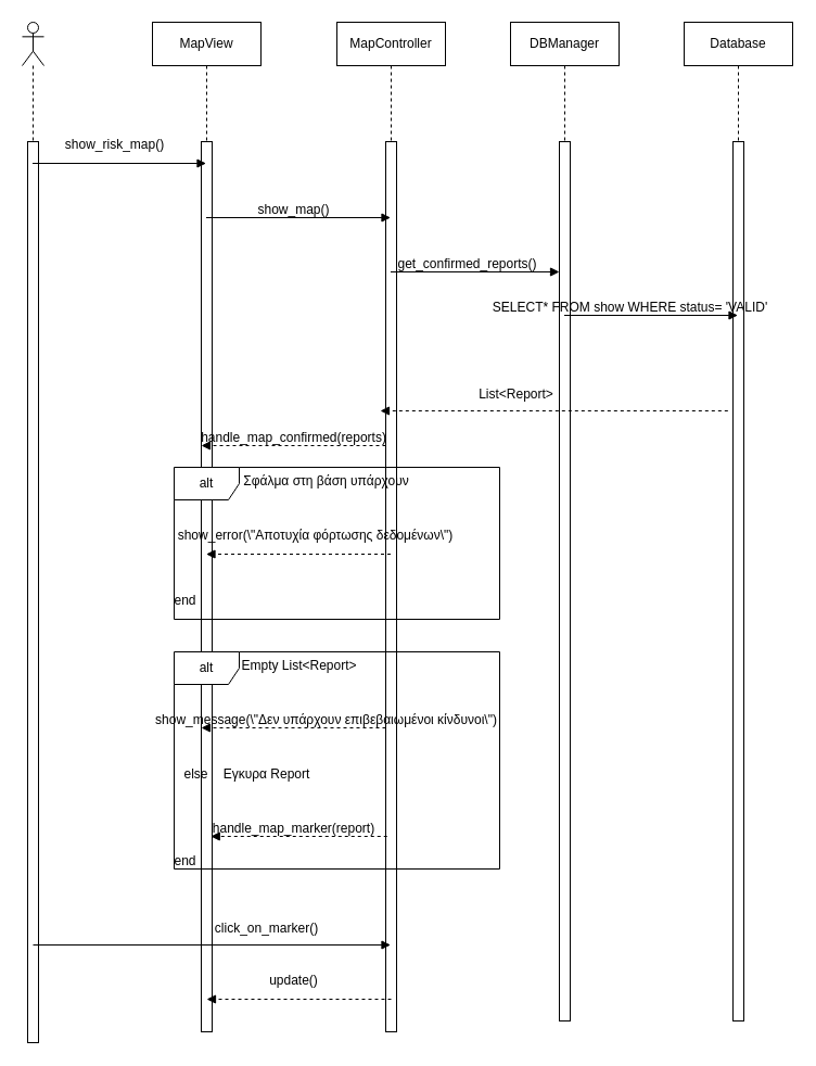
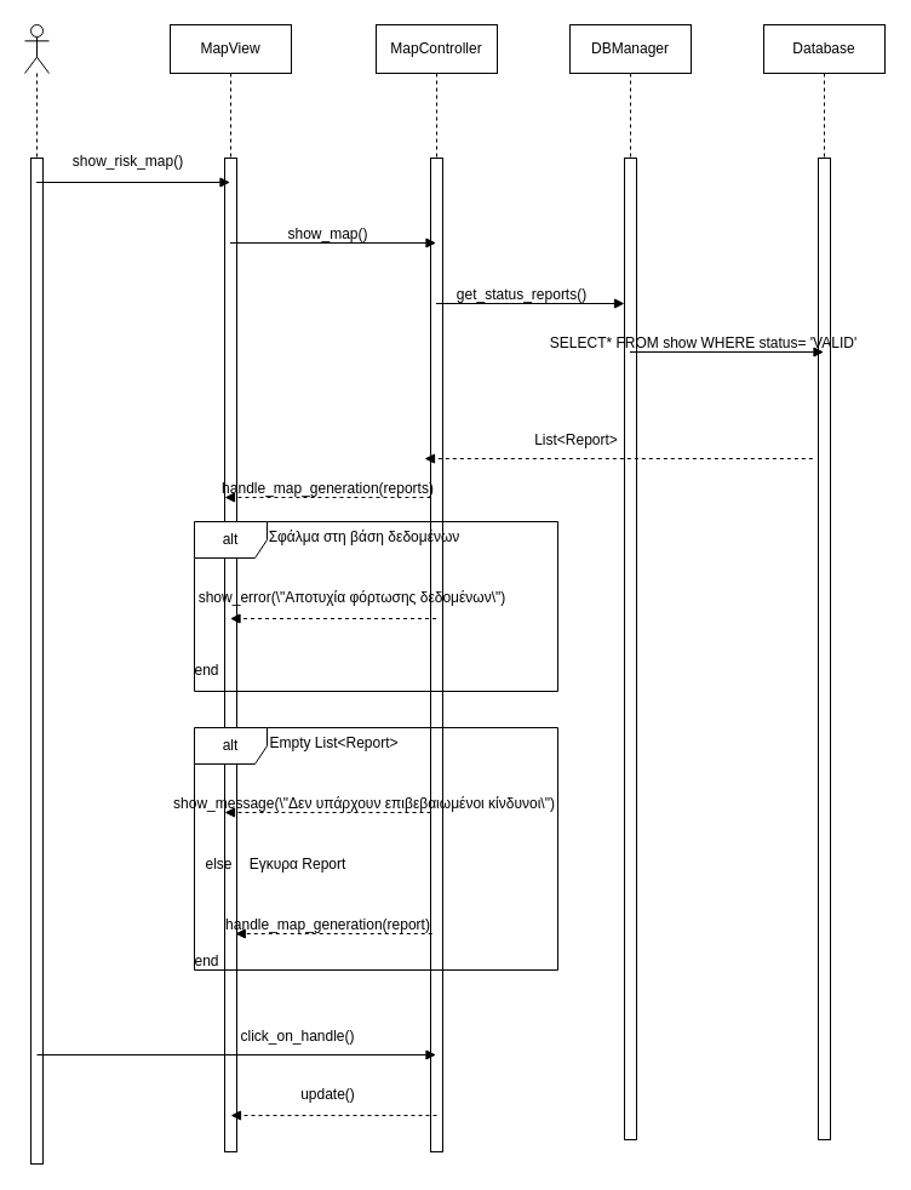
- <mxCell id="17" value="get_confirmed_reports()" style="text;html=1;align=center;verticalAlign=middle;resizable=0;points=[];autosize=1;strokeColor=none;fillColor=none;" vertex="1" parent="1"><mxGeometry x="355" y="228" width="150" height="30" as="geometry" /></mxCell>
+ <mxCell id="17" value="get_status_reports()" style="text;html=1;align=center;verticalAlign=middle;resizable=0;points=[];autosize=1;strokeColor=none;fillColor=none;" vertex="1" parent="1"><mxGeometry x="355" y="228" width="150" height="30" as="geometry" /></mxCell>
- <mxCell id="23" value="handle_map_confirmed(reports)" style="text;html=1;align=center;verticalAlign=middle;resizable=0;points=[];autosize=1;strokeColor=none;fillColor=none;" vertex="1" parent="1"><mxGeometry x="170" y="388" width="200" height="30" as="geometry" /></mxCell>
+ <mxCell id="23" value="handle_map_generation(reports)" style="text;html=1;align=center;verticalAlign=middle;resizable=0;points=[];autosize=1;strokeColor=none;fillColor=none;" vertex="1" parent="1"><mxGeometry x="170" y="388" width="200" height="30" as="geometry" /></mxCell>
- <mxCell id="25" value="Σφάλμα στη βάση υπάρχουν" style="text;html=1;align=center;verticalAlign=middle;resizable=0;points=[];autosize=1;strokeColor=none;fillColor=none;" vertex="1" parent="1"><mxGeometry x="210" y="428" width="180" height="30" as="geometry" /></mxCell>
+ <mxCell id="25" value="Σφάλμα στη βάση δεδομένων" style="text;html=1;align=center;verticalAlign=middle;resizable=0;points=[];autosize=1;strokeColor=none;fillColor=none;" vertex="1" parent="1"><mxGeometry x="210" y="428" width="180" height="30" as="geometry" /></mxCell>
- <mxCell id="36" value="handle_map_marker(report)" style="text;html=1;align=center;verticalAlign=middle;resizable=0;points=[];autosize=1;strokeColor=none;fillColor=none;" vertex="1" parent="1"><mxGeometry x="175" y="748" width="190" height="30" as="geometry" /></mxCell>
+ <mxCell id="36" value="handle_map_generation(report)" style="text;html=1;align=center;verticalAlign=middle;resizable=0;points=[];autosize=1;strokeColor=none;fillColor=none;" vertex="1" parent="1"><mxGeometry x="175" y="748" width="190" height="30" as="geometry" /></mxCell>
- <mxCell id="39" value="click_on_marker()" style="text;html=1;align=center;verticalAlign=middle;resizable=0;points=[];autosize=1;strokeColor=none;fillColor=none;" vertex="1" parent="1"><mxGeometry x="185" y="840" width="120" height="30" as="geometry" /></mxCell>
+ <mxCell id="39" value="click_on_handle()" style="text;html=1;align=center;verticalAlign=middle;resizable=0;points=[];autosize=1;strokeColor=none;fillColor=none;" vertex="1" parent="1"><mxGeometry x="185" y="840" width="120" height="30" as="geometry" /></mxCell>
